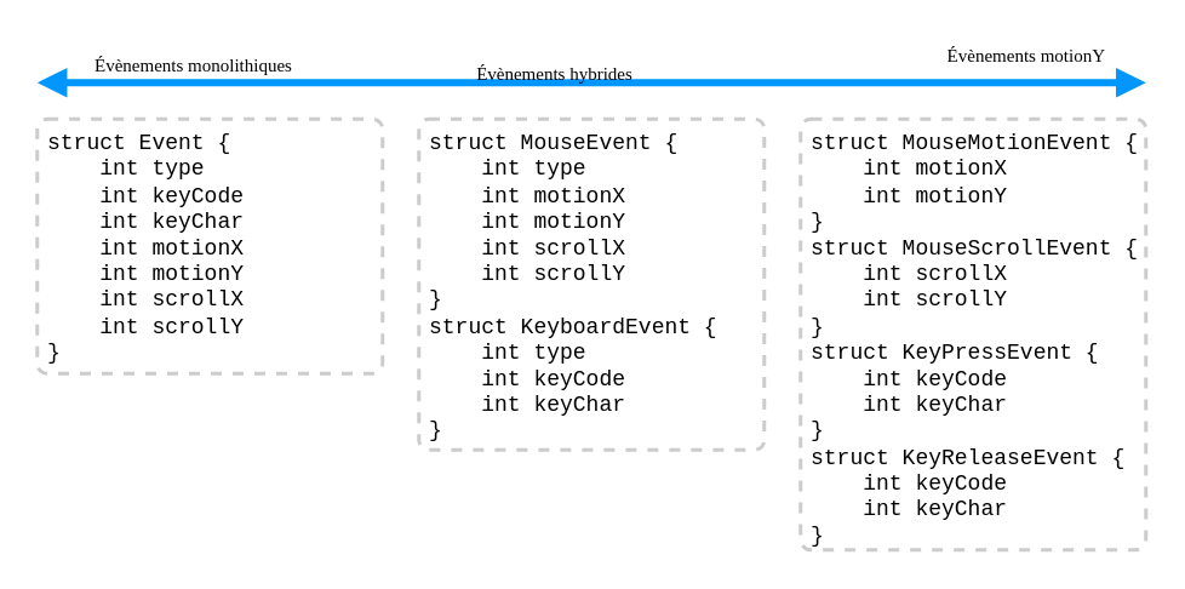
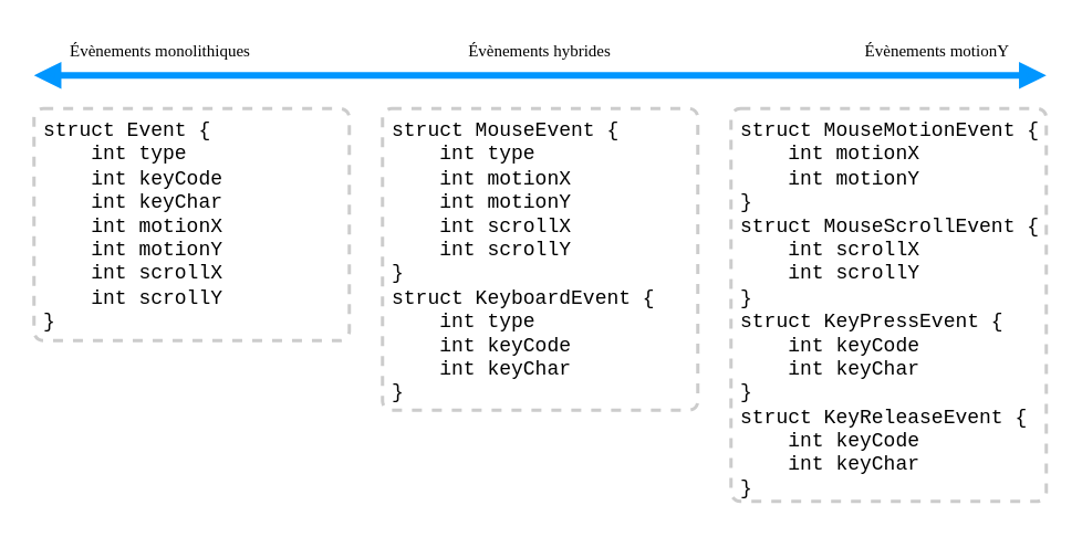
- <mxCell id="3" value="Évènements monolithiques" style="text;html=1;strokeColor=none;fillColor=none;align=left;verticalAlign=middle;whiteSpace=wrap;rounded=0;fontFamily=Verdana;fontSize=10;" parent="1" vertex="1"><mxGeometry x="50" y="25" width="170" height="20" as="geometry" /></mxCell>
+ <mxCell id="3" value="Évènements monolithiques" style="text;html=1;strokeColor=none;fillColor=none;align=left;verticalAlign=middle;whiteSpace=wrap;rounded=0;fontFamily=Verdana;fontSize=10;" parent="1" vertex="1"><mxGeometry x="40" y="20" width="170" height="20" as="geometry" /></mxCell>
- <mxCell id="8" value="&lt;div style=&quot;text-align: center; font-size: 10px;&quot;&gt;&lt;span style=&quot;font-size: 10px;&quot;&gt;Évènements hybrides&lt;/span&gt;&lt;/div&gt;" style="text;html=1;strokeColor=none;fillColor=none;align=center;verticalAlign=middle;whiteSpace=wrap;rounded=0;fontFamily=Verdana;fontSize=10;" parent="1" vertex="1"><mxGeometry x="230" y="30" width="150" height="20" as="geometry" /></mxCell>
+ <mxCell id="8" value="&lt;div style=&quot;text-align: center; font-size: 10px;&quot;&gt;&lt;span style=&quot;font-size: 10px;&quot;&gt;Évènements hybrides&lt;/span&gt;&lt;/div&gt;" style="text;html=1;strokeColor=none;fillColor=none;align=center;verticalAlign=middle;whiteSpace=wrap;rounded=0;fontFamily=Verdana;fontSize=10;" parent="1" vertex="1"><mxGeometry x="250" y="20" width="150" height="20" as="geometry" /></mxCell>
